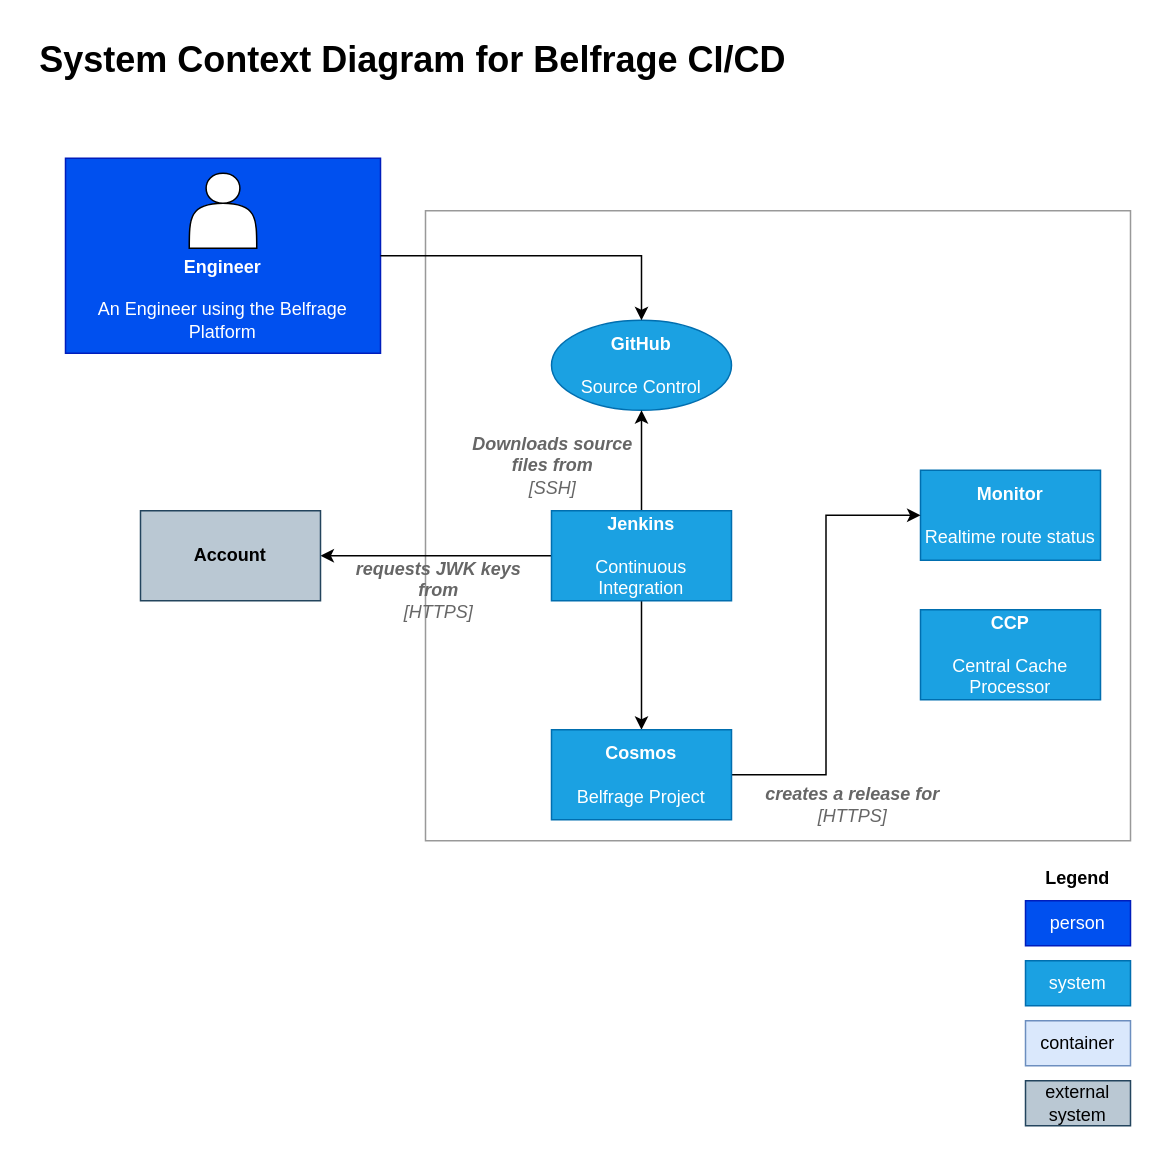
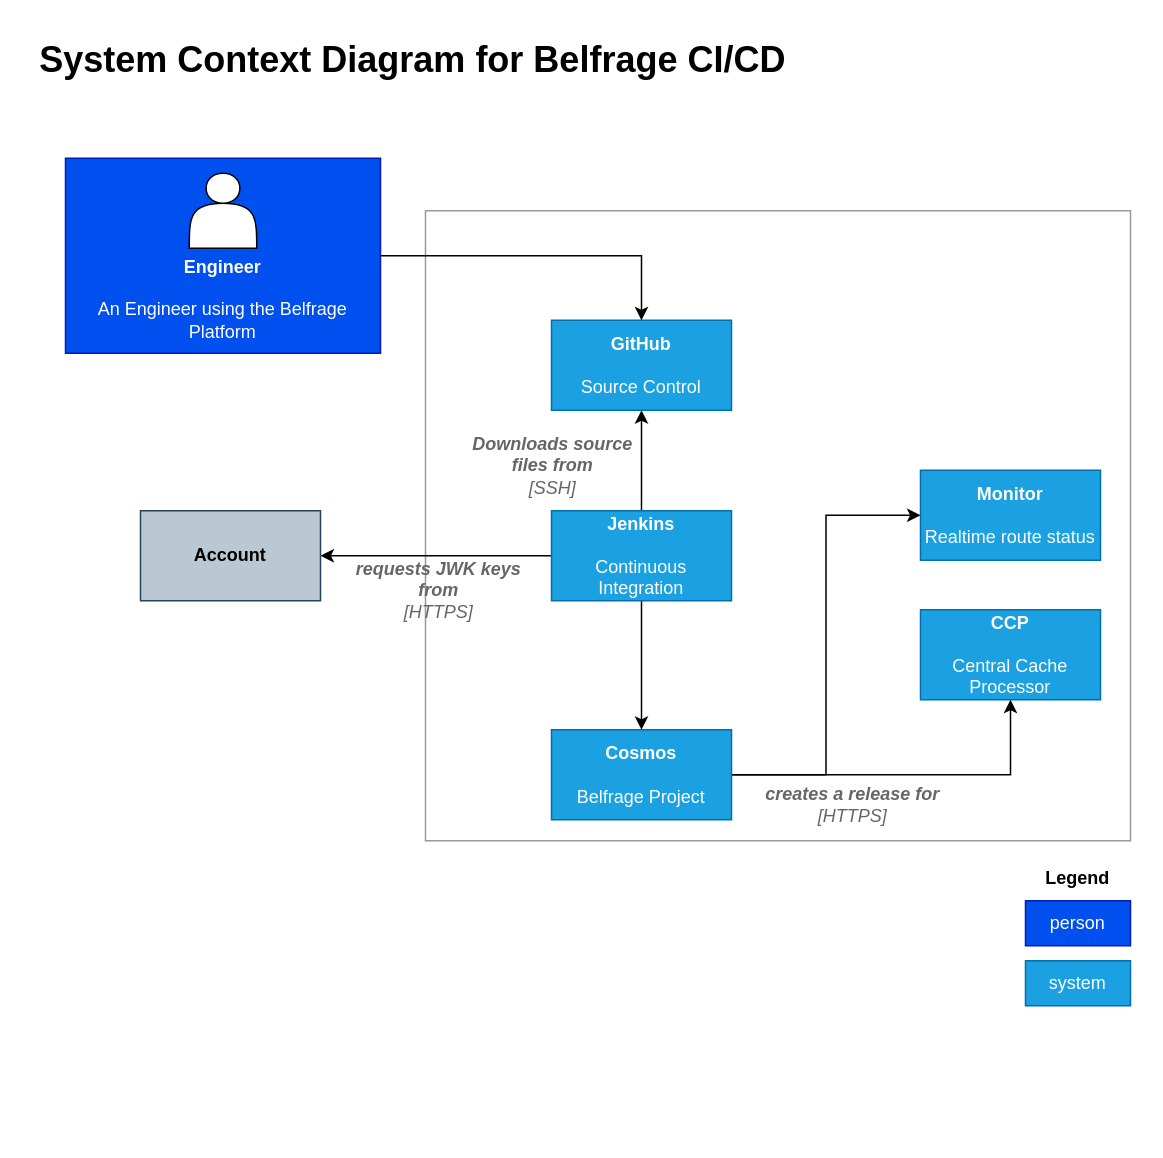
- <mxCell id="4" value="&lt;b&gt;GitHub&lt;/b&gt;&lt;br&gt;&lt;br&gt;Source Control" style="ellipse;whiteSpace=wrap;html=1;fillColor=#1ba1e2;strokeColor=#006EAF;fontColor=#ffffff;" parent="1" vertex="1"><mxGeometry x="367" y="213" width="120" height="60" as="geometry" /></mxCell>
+ <mxCell id="4" value="&lt;b&gt;GitHub&lt;/b&gt;&lt;br&gt;&lt;br&gt;Source Control" style="rounded=0;whiteSpace=wrap;html=1;fillColor=#1ba1e2;strokeColor=#006EAF;fontColor=#ffffff;" parent="1" vertex="1"><mxGeometry x="367" y="213" width="120" height="60" as="geometry" /></mxCell>
+ <mxCell id="22" style="edgeStyle=orthogonalEdgeStyle;rounded=0;orthogonalLoop=1;jettySize=auto;html=1;" parent="1" source="24" target="10" edge="1"><mxGeometry relative="1" as="geometry" /></mxCell>
- <mxCell id="13" value="container" style="rounded=0;whiteSpace=wrap;html=1;fillColor=#dae8fc;strokeColor=#6c8ebf;" parent="1" vertex="1"><mxGeometry x="683" y="680" width="70" height="30" as="geometry" /></mxCell>
- <mxCell id="16" value="external system" style="rounded=0;whiteSpace=wrap;html=1;fillColor=#bac8d3;strokeColor=#23445d;" parent="1" vertex="1"><mxGeometry x="683" y="720" width="70" height="30" as="geometry" /></mxCell>
